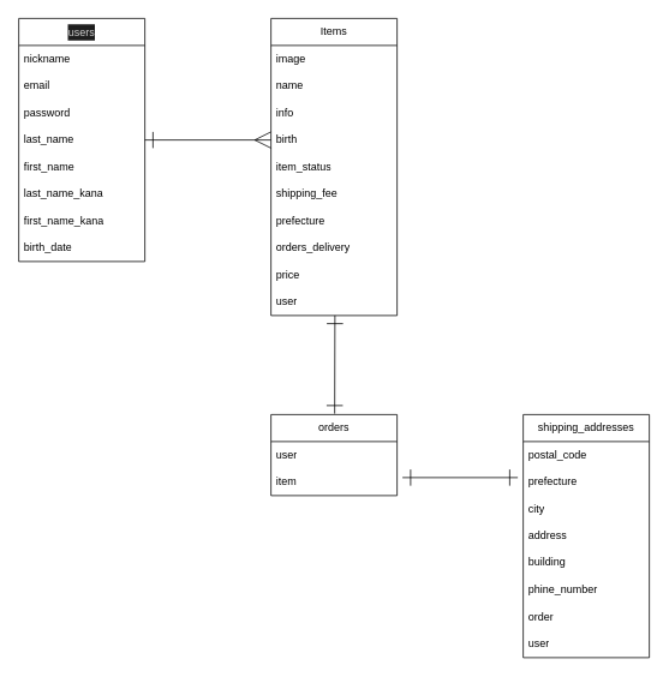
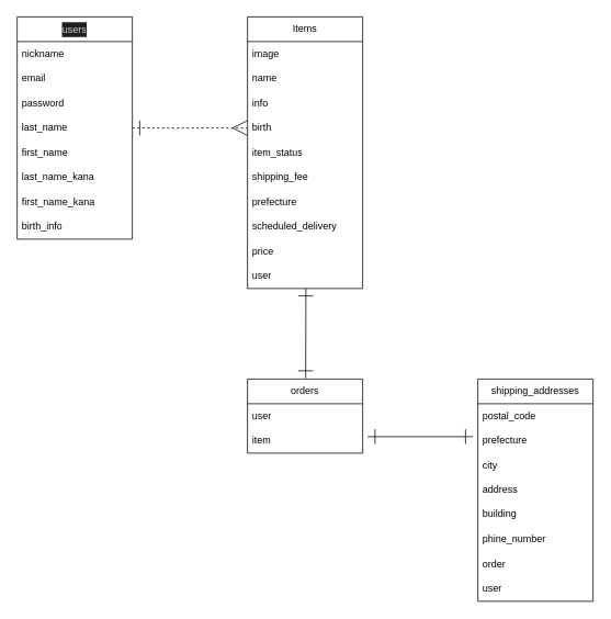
- <mxCell id="34" style="edgeStyle=none;html=1;exitX=1;exitY=0.5;exitDx=0;exitDy=0;entryX=0;entryY=0.5;entryDx=0;entryDy=0;startArrow=ERone;startFill=0;endArrow=ERmany;endFill=0;strokeWidth=1;targetPerimeterSpacing=0;rounded=0;endSize=16;startSize=16;" parent="1" source="6" target="15" edge="1"><mxGeometry relative="1" as="geometry" /></mxCell>
+ <mxCell id="34" style="edgeStyle=none;html=1;exitX=1;exitY=0.5;exitDx=0;exitDy=0;entryX=0;entryY=0.5;entryDx=0;entryDy=0;startArrow=ERone;startFill=0;endArrow=ERmany;endFill=0;strokeWidth=1;targetPerimeterSpacing=0;rounded=0;endSize=16;startSize=16;dashed=1;" parent="1" source="6" target="15" edge="1"><mxGeometry relative="1" as="geometry" /></mxCell>
- <mxCell id="10" value="birth_date" style="text;strokeColor=none;fillColor=none;align=left;verticalAlign=middle;spacingLeft=4;spacingRight=4;overflow=hidden;points=[[0,0.5],[1,0.5]];portConstraint=eastwest;rotatable=0;whiteSpace=wrap;html=1;" parent="2" vertex="1"><mxGeometry y="240" width="140" height="30" as="geometry" /></mxCell>
+ <mxCell id="10" value="birth_info" style="text;strokeColor=none;fillColor=none;align=left;verticalAlign=middle;spacingLeft=4;spacingRight=4;overflow=hidden;points=[[0,0.5],[1,0.5]];portConstraint=eastwest;rotatable=0;whiteSpace=wrap;html=1;" parent="2" vertex="1"><mxGeometry y="240" width="140" height="30" as="geometry" /></mxCell>
- <mxCell id="19" value="orders_delivery" style="text;strokeColor=none;fillColor=none;align=left;verticalAlign=middle;spacingLeft=4;spacingRight=4;overflow=hidden;points=[[0,0.5],[1,0.5]];portConstraint=eastwest;rotatable=0;whiteSpace=wrap;html=1;" parent="11" vertex="1"><mxGeometry y="240" width="140" height="30" as="geometry" /></mxCell>
+ <mxCell id="19" value="scheduled_delivery" style="text;strokeColor=none;fillColor=none;align=left;verticalAlign=middle;spacingLeft=4;spacingRight=4;overflow=hidden;points=[[0,0.5],[1,0.5]];portConstraint=eastwest;rotatable=0;whiteSpace=wrap;html=1;" parent="11" vertex="1"><mxGeometry y="240" width="140" height="30" as="geometry" /></mxCell>
